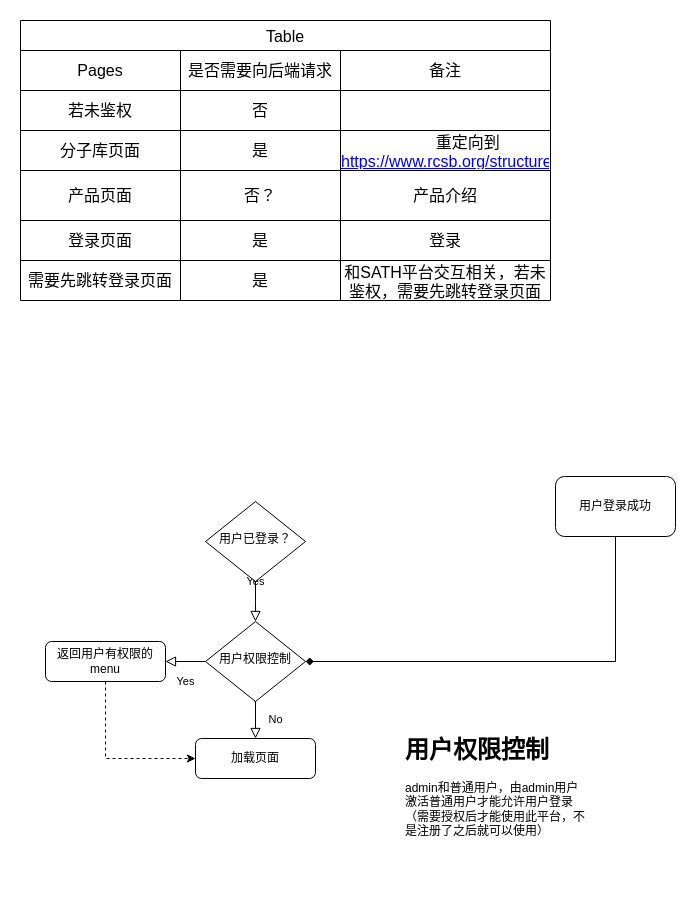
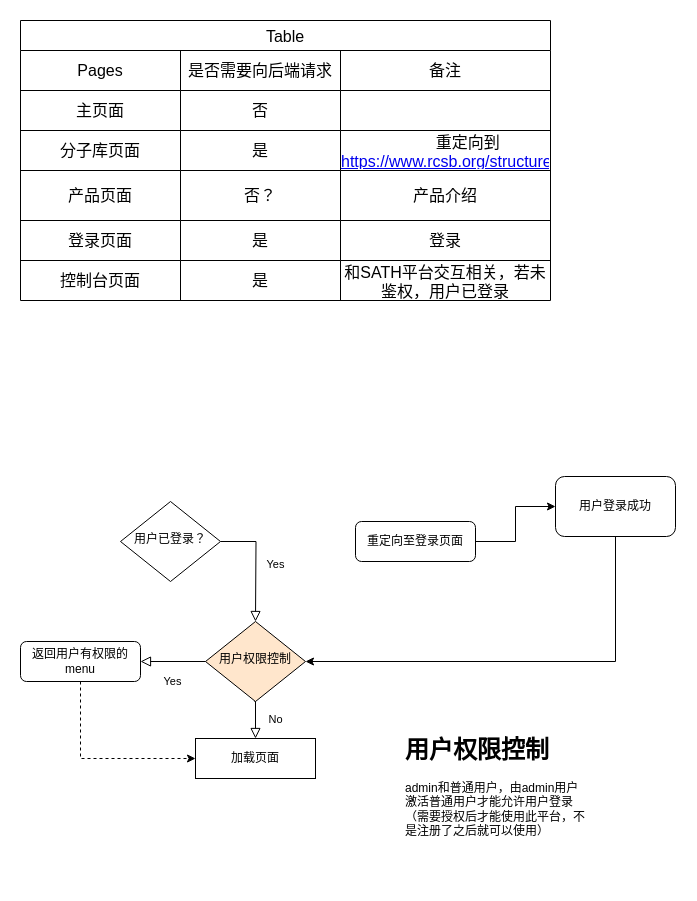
- <mxCell id="8" value="若未鉴权" style="shape=partialRectangle;html=1;whiteSpace=wrap;connectable=0;strokeColor=inherit;overflow=hidden;fillColor=none;top=0;left=0;bottom=0;right=0;pointerEvents=1;fontSize=16;" parent="7" vertex="1"><mxGeometry width="160" height="40" as="geometry"><mxRectangle width="160" height="40" as="alternateBounds" /></mxGeometry></mxCell>
+ <mxCell id="8" value="主页面" style="shape=partialRectangle;html=1;whiteSpace=wrap;connectable=0;strokeColor=inherit;overflow=hidden;fillColor=none;top=0;left=0;bottom=0;right=0;pointerEvents=1;fontSize=16;" parent="7" vertex="1"><mxGeometry width="160" height="40" as="geometry"><mxRectangle width="160" height="40" as="alternateBounds" /></mxGeometry></mxCell>
- <mxCell id="24" value="需要先跳转登录页面" style="shape=partialRectangle;html=1;whiteSpace=wrap;connectable=0;strokeColor=inherit;overflow=hidden;fillColor=none;top=0;left=0;bottom=0;right=0;pointerEvents=1;fontSize=16;" parent="23" vertex="1"><mxGeometry width="160" height="40" as="geometry"><mxRectangle width="160" height="40" as="alternateBounds" /></mxGeometry></mxCell>
+ <mxCell id="24" value="控制台页面" style="shape=partialRectangle;html=1;whiteSpace=wrap;connectable=0;strokeColor=inherit;overflow=hidden;fillColor=none;top=0;left=0;bottom=0;right=0;pointerEvents=1;fontSize=16;" parent="23" vertex="1"><mxGeometry width="160" height="40" as="geometry"><mxRectangle width="160" height="40" as="alternateBounds" /></mxGeometry></mxCell>
- <mxCell id="26" value="和SATH平台交互相关，若未鉴权，需要先跳转登录页面" style="shape=partialRectangle;html=1;whiteSpace=wrap;connectable=0;strokeColor=inherit;overflow=hidden;fillColor=none;top=0;left=0;bottom=0;right=0;pointerEvents=1;fontSize=16;" parent="23" vertex="1"><mxGeometry x="320" width="210" height="40" as="geometry"><mxRectangle width="210" height="40" as="alternateBounds" /></mxGeometry></mxCell>
+ <mxCell id="26" value="和SATH平台交互相关，若未鉴权，用户已登录" style="shape=partialRectangle;html=1;whiteSpace=wrap;connectable=0;strokeColor=inherit;overflow=hidden;fillColor=none;top=0;left=0;bottom=0;right=0;pointerEvents=1;fontSize=16;" parent="23" vertex="1"><mxGeometry x="320" width="210" height="40" as="geometry"><mxRectangle width="210" height="40" as="alternateBounds" /></mxGeometry></mxCell>
+ <mxCell id="29" value="" style="edgeStyle=orthogonalEdgeStyle;rounded=0;orthogonalLoop=1;jettySize=auto;html=1;" parent="1" source="30" target="33" edge="1"><mxGeometry relative="1" as="geometry" /></mxCell>
- <mxCell id="28" value="用户已登录？" style="rhombus;whiteSpace=wrap;html=1;shadow=0;fontFamily=Helvetica;fontSize=12;align=center;strokeWidth=1;spacing=6;spacingTop=-4;" parent="1" vertex="1"><mxGeometry x="205" y="501" width="100" height="80" as="geometry" /></mxCell>
+ <mxCell id="28" value="用户已登录？" style="rhombus;whiteSpace=wrap;html=1;shadow=0;fontFamily=Helvetica;fontSize=12;align=center;strokeWidth=1;spacing=6;spacingTop=-4;" parent="1" vertex="1"><mxGeometry x="120" y="501" width="100" height="80" as="geometry" /></mxCell>
+ <mxCell id="30" value="重定向至登录页面" style="rounded=1;whiteSpace=wrap;html=1;fontSize=12;glass=0;strokeWidth=1;shadow=0;" parent="1" vertex="1"><mxGeometry x="355" y="521" width="120" height="40" as="geometry" /></mxCell>
- <mxCell id="38" value="返回用户有权限的menu" style="rounded=1;whiteSpace=wrap;html=1;fontSize=12;glass=0;strokeWidth=1;shadow=0;" parent="1" vertex="1"><mxGeometry x="45" y="641" width="120" height="40" as="geometry" /></mxCell>
+ <mxCell id="38" value="返回用户有权限的menu" style="rounded=1;whiteSpace=wrap;html=1;fontSize=12;glass=0;strokeWidth=1;shadow=0;" parent="1" vertex="1"><mxGeometry x="20" y="641" width="120" height="40" as="geometry" /></mxCell>
- <mxCell id="34" value="用户权限控制" style="rhombus;whiteSpace=wrap;html=1;shadow=0;fontFamily=Helvetica;fontSize=12;align=center;strokeWidth=1;spacing=6;spacingTop=-4;" parent="1" vertex="1"><mxGeometry x="205" y="621" width="100" height="80" as="geometry" /></mxCell>
+ <mxCell id="34" value="用户权限控制" style="rhombus;whiteSpace=wrap;html=1;shadow=0;fontFamily=Helvetica;fontSize=12;align=center;strokeWidth=1;spacing=6;spacingTop=-4;fillColor=#ffe6cc;" parent="1" vertex="1"><mxGeometry x="205" y="621" width="100" height="80" as="geometry" /></mxCell>
- <mxCell id="32" style="edgeStyle=orthogonalEdgeStyle;rounded=0;orthogonalLoop=1;jettySize=auto;html=1;entryX=1;entryY=0.5;entryDx=0;entryDy=0;endArrow=diamond;" parent="1" source="33" target="34" edge="1"><mxGeometry relative="1" as="geometry"><Array as="points"><mxPoint x="615" y="661" /></Array></mxGeometry></mxCell>
+ <mxCell id="32" style="edgeStyle=orthogonalEdgeStyle;rounded=0;orthogonalLoop=1;jettySize=auto;html=1;entryX=1;entryY=0.5;entryDx=0;entryDy=0;" parent="1" source="33" target="34" edge="1"><mxGeometry relative="1" as="geometry"><Array as="points"><mxPoint x="615" y="661" /></Array></mxGeometry></mxCell>
- <mxCell id="31" value="加载页面" style="rounded=1;whiteSpace=wrap;html=1;fontSize=12;glass=0;strokeWidth=1;shadow=0;" parent="1" vertex="1"><mxGeometry x="195" y="738" width="120" height="40" as="geometry" /></mxCell>
+ <mxCell id="31" value="加载页面" style="whiteSpace=wrap;html=1;fontSize=12;glass=0;strokeWidth=1;shadow=0;rounded=0;" parent="1" vertex="1"><mxGeometry x="195" y="738" width="120" height="40" as="geometry" /></mxCell>
